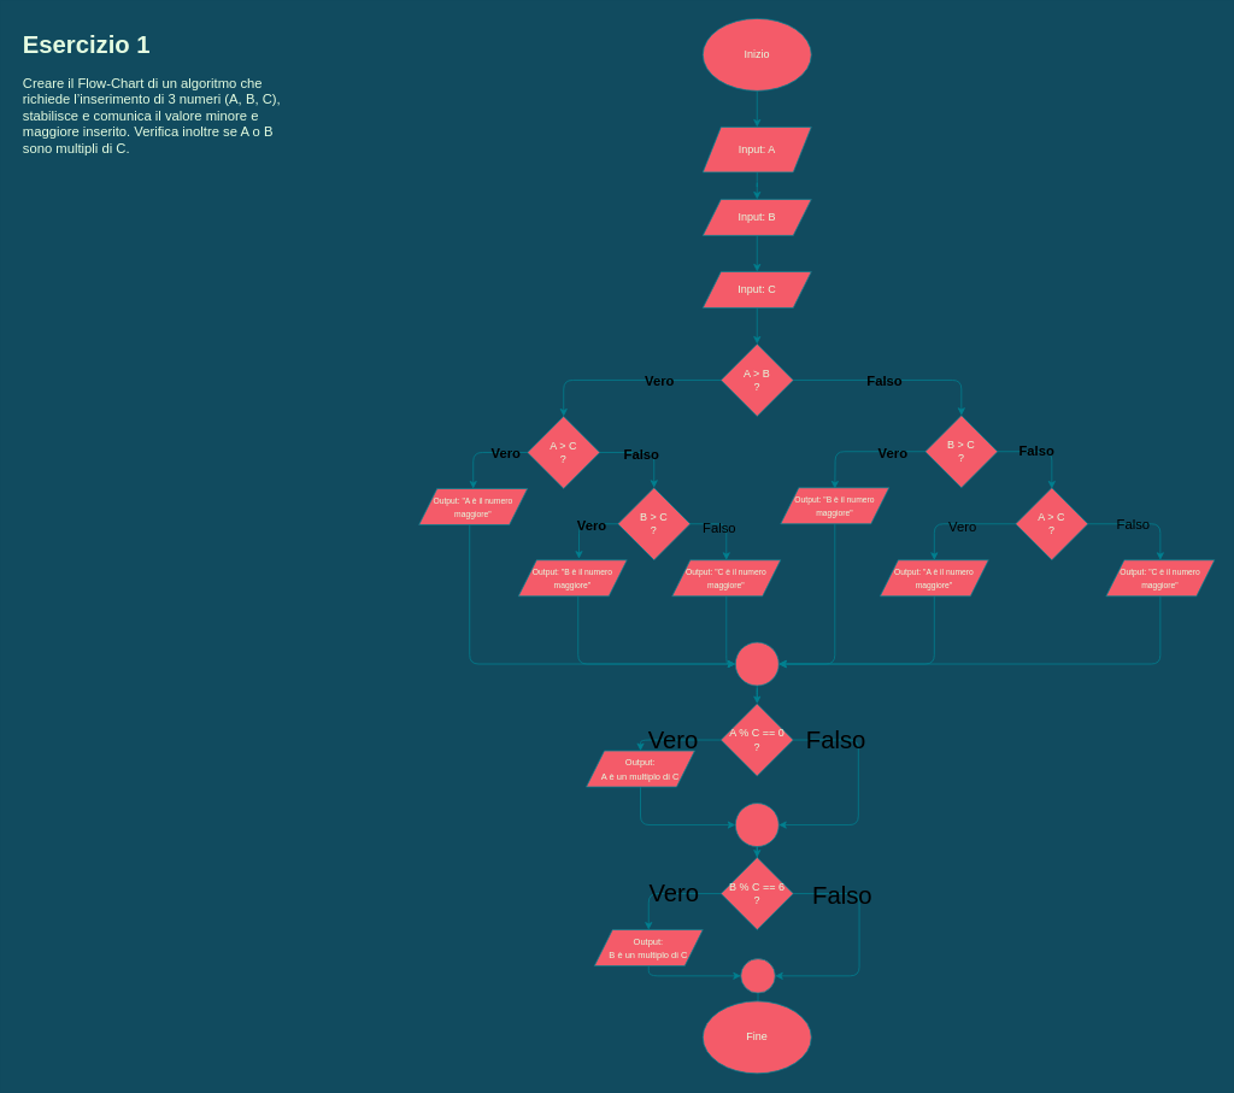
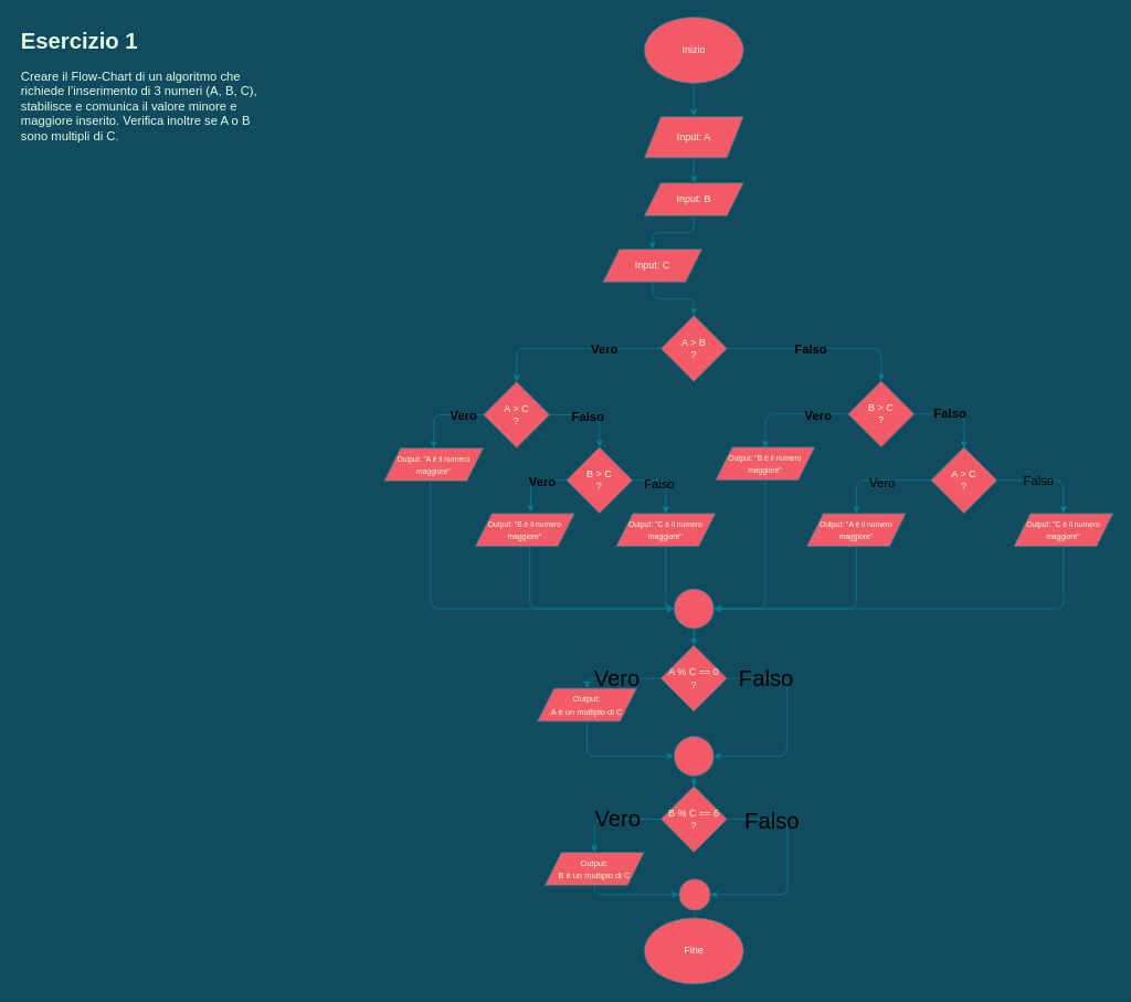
- <mxCell id="10" value="Input: C" style="shape=parallelogram;perimeter=parallelogramPerimeter;whiteSpace=wrap;html=1;fixedSize=1;rounded=0;sketch=0;fontColor=#E4FDE1;strokeColor=#028090;fillColor=#F45B69;align=center;" vertex="1" parent="1"><mxGeometry x="777" y="300" width="120" height="40" as="geometry" /></mxCell>
+ <mxCell id="10" value="Input: C" style="shape=parallelogram;perimeter=parallelogramPerimeter;whiteSpace=wrap;html=1;fixedSize=1;rounded=0;sketch=0;fontColor=#E4FDE1;strokeColor=#028090;fillColor=#F45B69;align=center;" vertex="1" parent="1"><mxGeometry x="727" y="300" width="120" height="40" as="geometry" /></mxCell>
